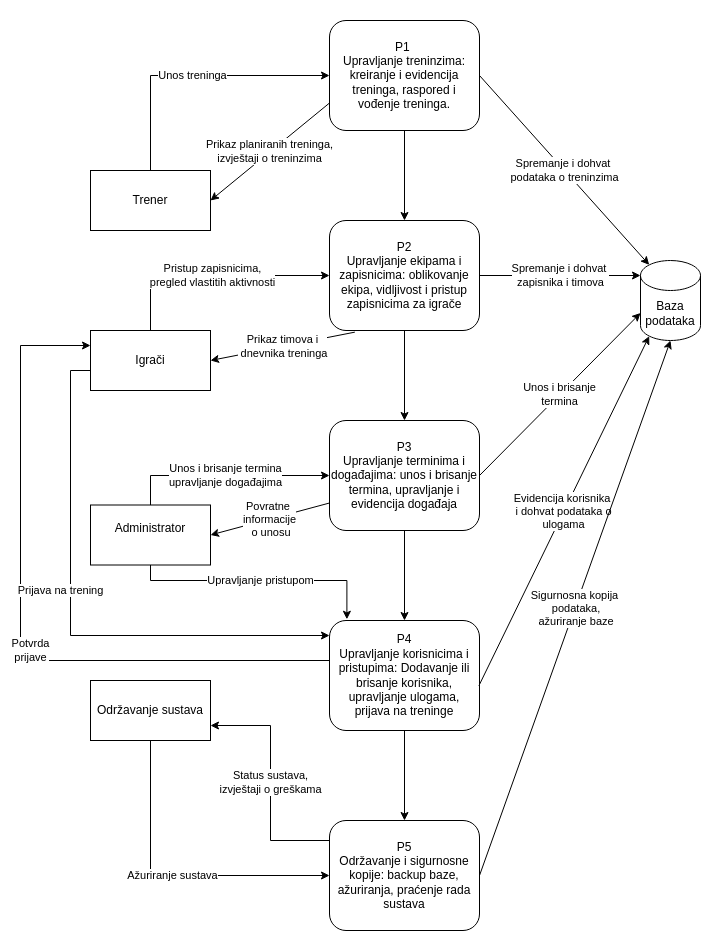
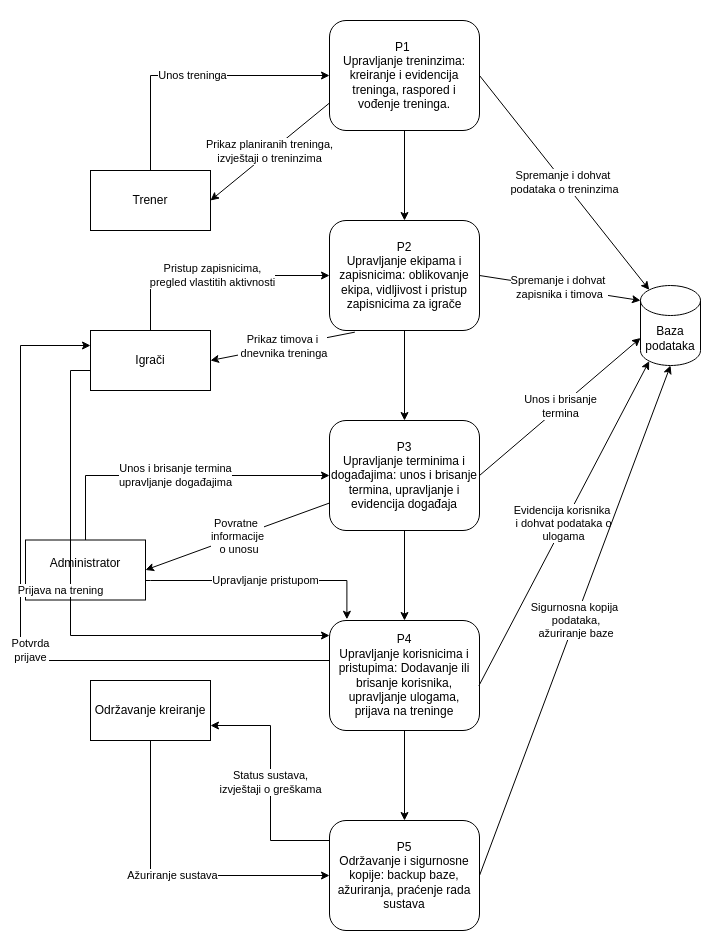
- <mxCell id="23" value="Baza podataka" style="shape=cylinder3;whiteSpace=wrap;html=1;boundedLbl=1;backgroundOutline=1;size=15;" vertex="1" parent="1"><mxGeometry x="640" y="260" width="60" height="80" as="geometry" /></mxCell>
+ <mxCell id="23" value="Baza podataka" style="shape=cylinder3;whiteSpace=wrap;html=1;boundedLbl=1;backgroundOutline=1;size=15;" vertex="1" parent="1"><mxGeometry x="640" y="285" width="60" height="80" as="geometry" /></mxCell>
- <mxCell id="17" value="Administrator&lt;div&gt;&lt;br&gt;&lt;/div&gt;" style="rounded=0;whiteSpace=wrap;html=1;" vertex="1" parent="1"><mxGeometry x="90" y="504.5" width="120" height="60" as="geometry" /></mxCell>
+ <mxCell id="17" value="Administrator&lt;div&gt;&lt;br&gt;&lt;/div&gt;" style="rounded=0;whiteSpace=wrap;html=1;" vertex="1" parent="1"><mxGeometry x="25" y="539.5" width="120" height="60" as="geometry" /></mxCell>
- <mxCell id="22" value="Održavanje sustava" style="rounded=0;whiteSpace=wrap;html=1;" vertex="1" parent="1"><mxGeometry x="90" y="680" width="120" height="60" as="geometry" /></mxCell>
+ <mxCell id="22" value="Održavanje kreiranje" style="rounded=0;whiteSpace=wrap;html=1;" vertex="1" parent="1"><mxGeometry x="90" y="680" width="120" height="60" as="geometry" /></mxCell>
